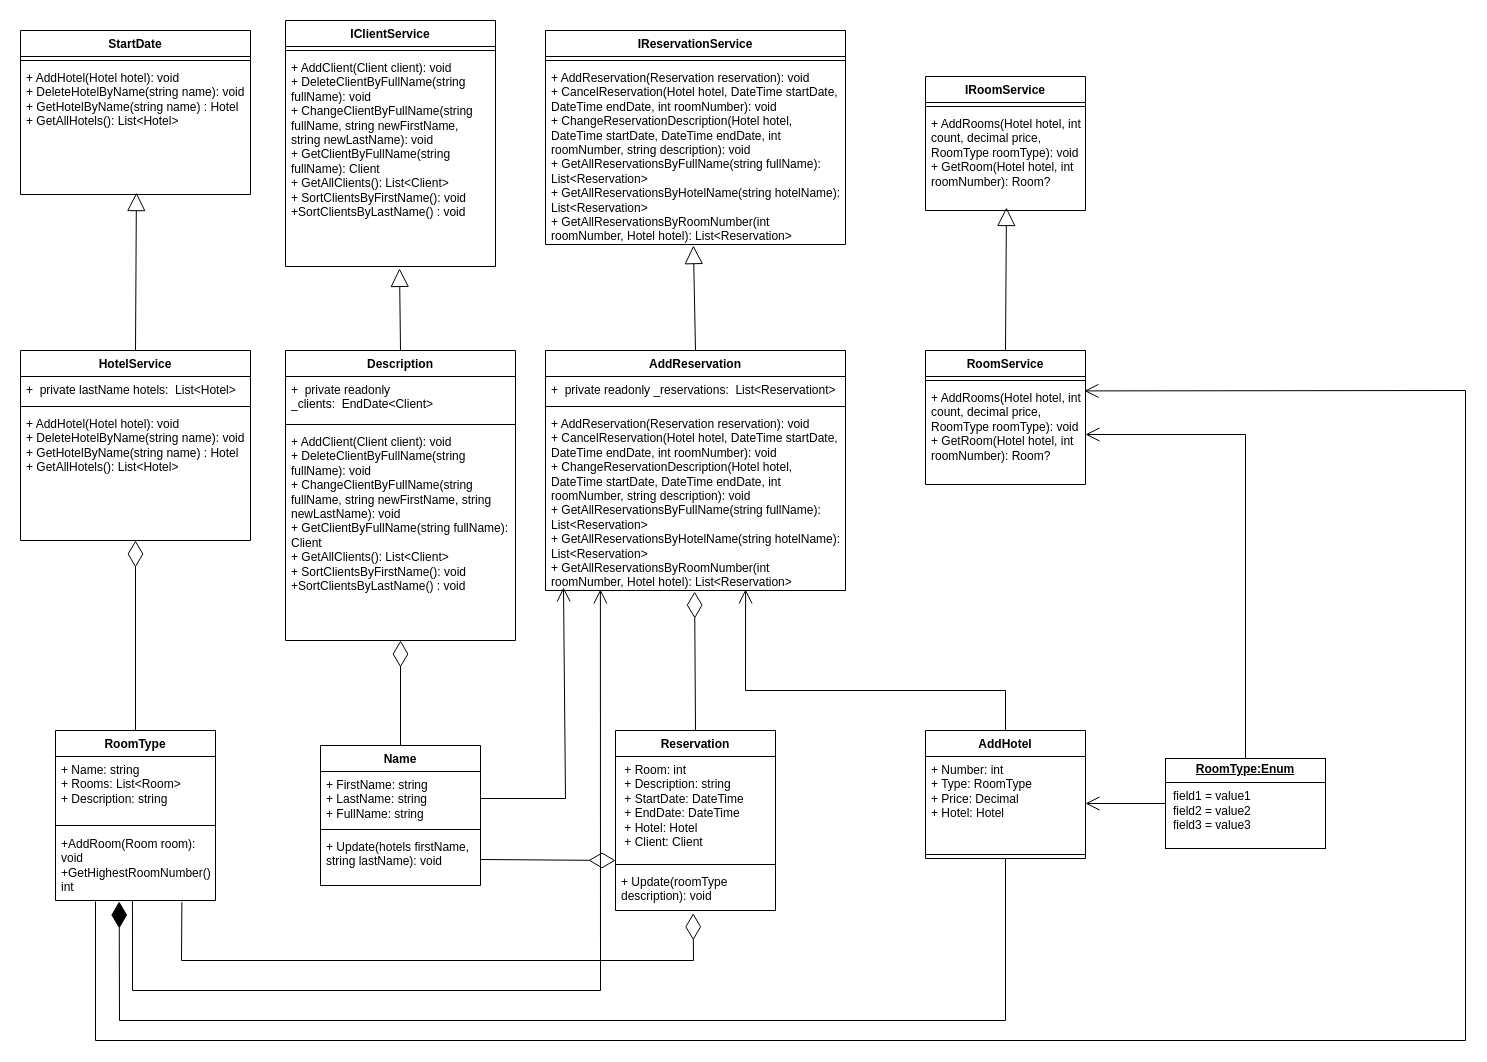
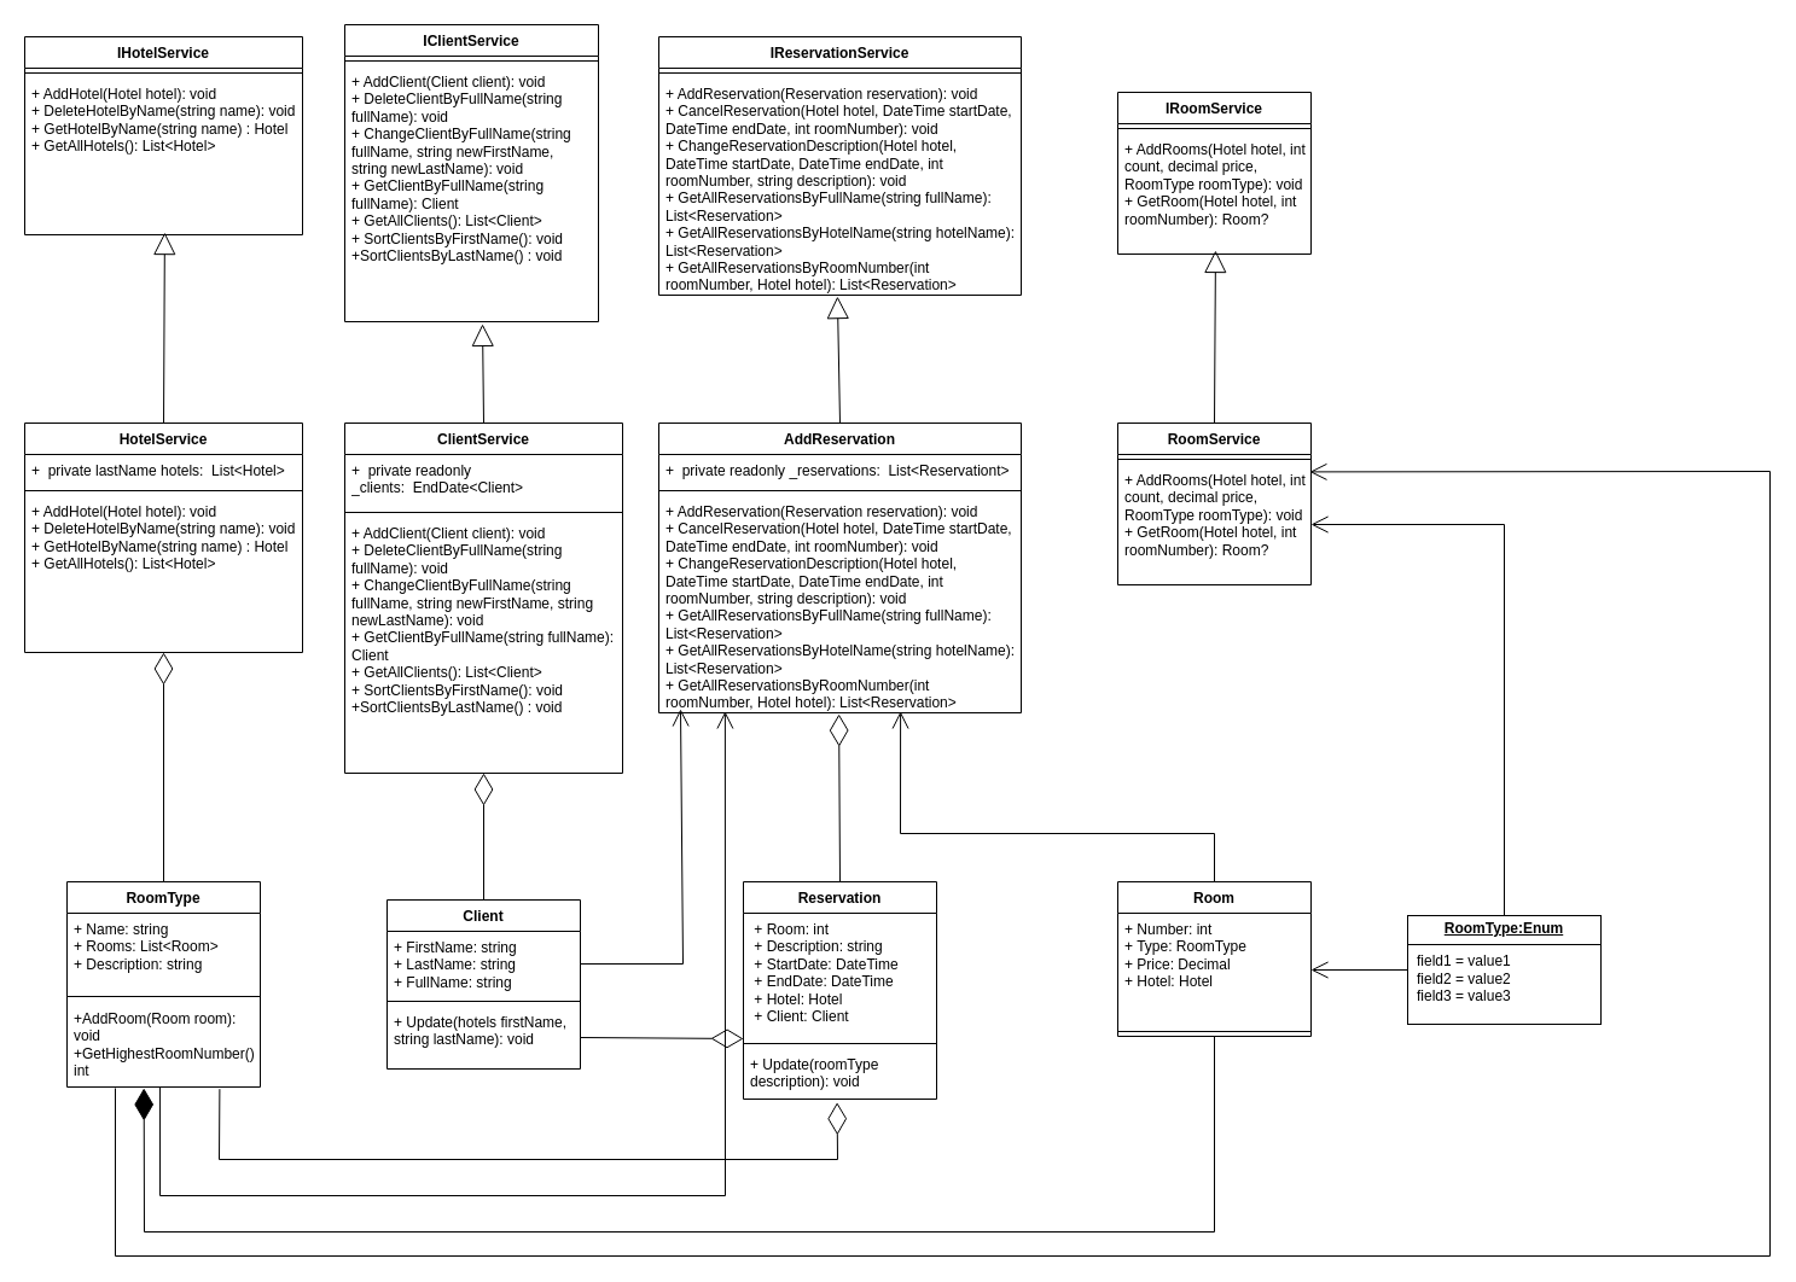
- <mxCell id="35" value="StartDate" style="swimlane;fontStyle=1;align=center;verticalAlign=top;childLayout=stackLayout;horizontal=1;startSize=26;horizontalStack=0;resizeParent=1;resizeParentMax=0;resizeLast=0;collapsible=1;marginBottom=0;whiteSpace=wrap;html=1;" vertex="1" parent="1"><mxGeometry x="20" y="30" width="230" height="164" as="geometry" /></mxCell>
+ <mxCell id="35" value="IHotelService" style="swimlane;fontStyle=1;align=center;verticalAlign=top;childLayout=stackLayout;horizontal=1;startSize=26;horizontalStack=0;resizeParent=1;resizeParentMax=0;resizeLast=0;collapsible=1;marginBottom=0;whiteSpace=wrap;html=1;" vertex="1" parent="1"><mxGeometry x="20" y="30" width="230" height="164" as="geometry" /></mxCell>
- <mxCell id="17" value="Description" style="swimlane;fontStyle=1;align=center;verticalAlign=top;childLayout=stackLayout;horizontal=1;startSize=26;horizontalStack=0;resizeParent=1;resizeParentMax=0;resizeLast=0;collapsible=1;marginBottom=0;whiteSpace=wrap;html=1;" vertex="1" parent="1"><mxGeometry x="285" y="350" width="230" height="290" as="geometry" /></mxCell>
+ <mxCell id="17" value="ClientService" style="swimlane;fontStyle=1;align=center;verticalAlign=top;childLayout=stackLayout;horizontal=1;startSize=26;horizontalStack=0;resizeParent=1;resizeParentMax=0;resizeLast=0;collapsible=1;marginBottom=0;whiteSpace=wrap;html=1;" vertex="1" parent="1"><mxGeometry x="285" y="350" width="230" height="290" as="geometry" /></mxCell>
- <mxCell id="6" value="AddHotel" style="swimlane;fontStyle=1;align=center;verticalAlign=top;childLayout=stackLayout;horizontal=1;startSize=26;horizontalStack=0;resizeParent=1;resizeParentMax=0;resizeLast=0;collapsible=1;marginBottom=0;whiteSpace=wrap;html=1;" vertex="1" parent="1"><mxGeometry x="925" y="730" width="160" height="128" as="geometry" /></mxCell>
+ <mxCell id="6" value="Room" style="swimlane;fontStyle=1;align=center;verticalAlign=top;childLayout=stackLayout;horizontal=1;startSize=26;horizontalStack=0;resizeParent=1;resizeParentMax=0;resizeLast=0;collapsible=1;marginBottom=0;whiteSpace=wrap;html=1;" vertex="1" parent="1"><mxGeometry x="925" y="730" width="160" height="128" as="geometry" /></mxCell>
- <mxCell id="2" value="Name" style="swimlane;fontStyle=1;align=center;verticalAlign=top;childLayout=stackLayout;horizontal=1;startSize=26;horizontalStack=0;resizeParent=1;resizeParentMax=0;resizeLast=0;collapsible=1;marginBottom=0;whiteSpace=wrap;html=1;" vertex="1" parent="1"><mxGeometry x="320" y="745" width="160" height="140" as="geometry" /></mxCell>
+ <mxCell id="2" value="Client" style="swimlane;fontStyle=1;align=center;verticalAlign=top;childLayout=stackLayout;horizontal=1;startSize=26;horizontalStack=0;resizeParent=1;resizeParentMax=0;resizeLast=0;collapsible=1;marginBottom=0;whiteSpace=wrap;html=1;" vertex="1" parent="1"><mxGeometry x="320" y="745" width="160" height="140" as="geometry" /></mxCell>
